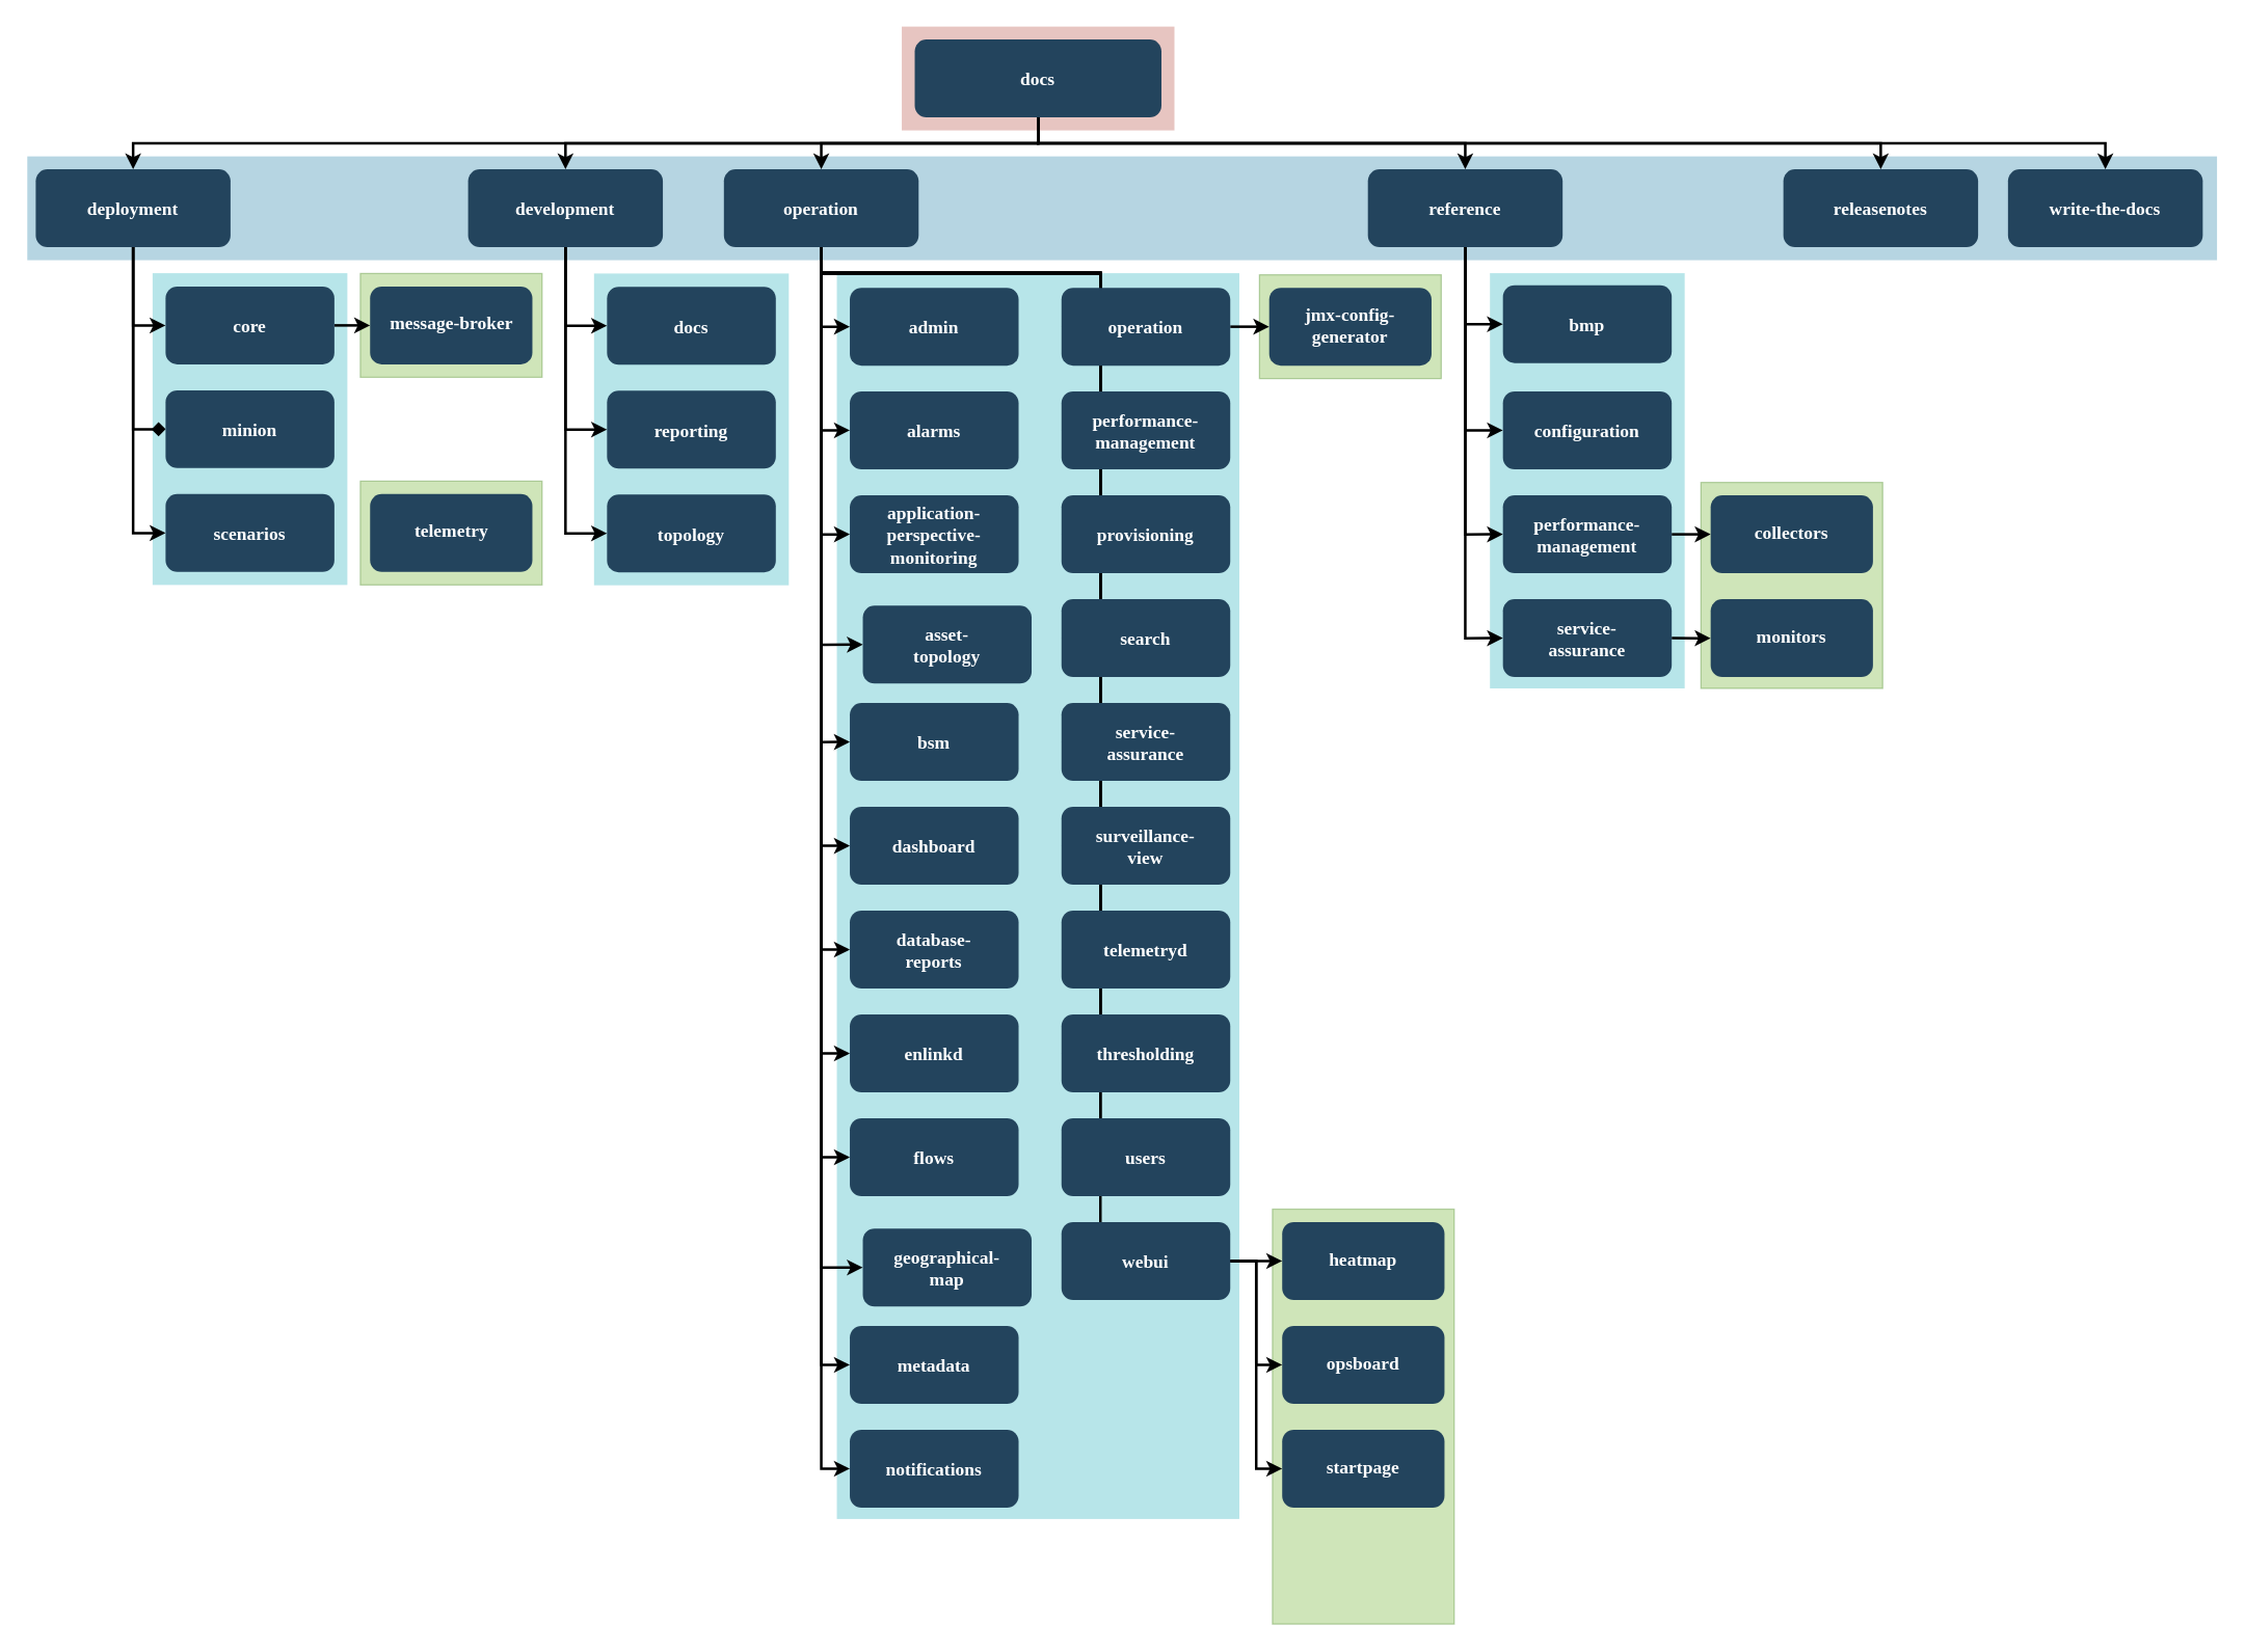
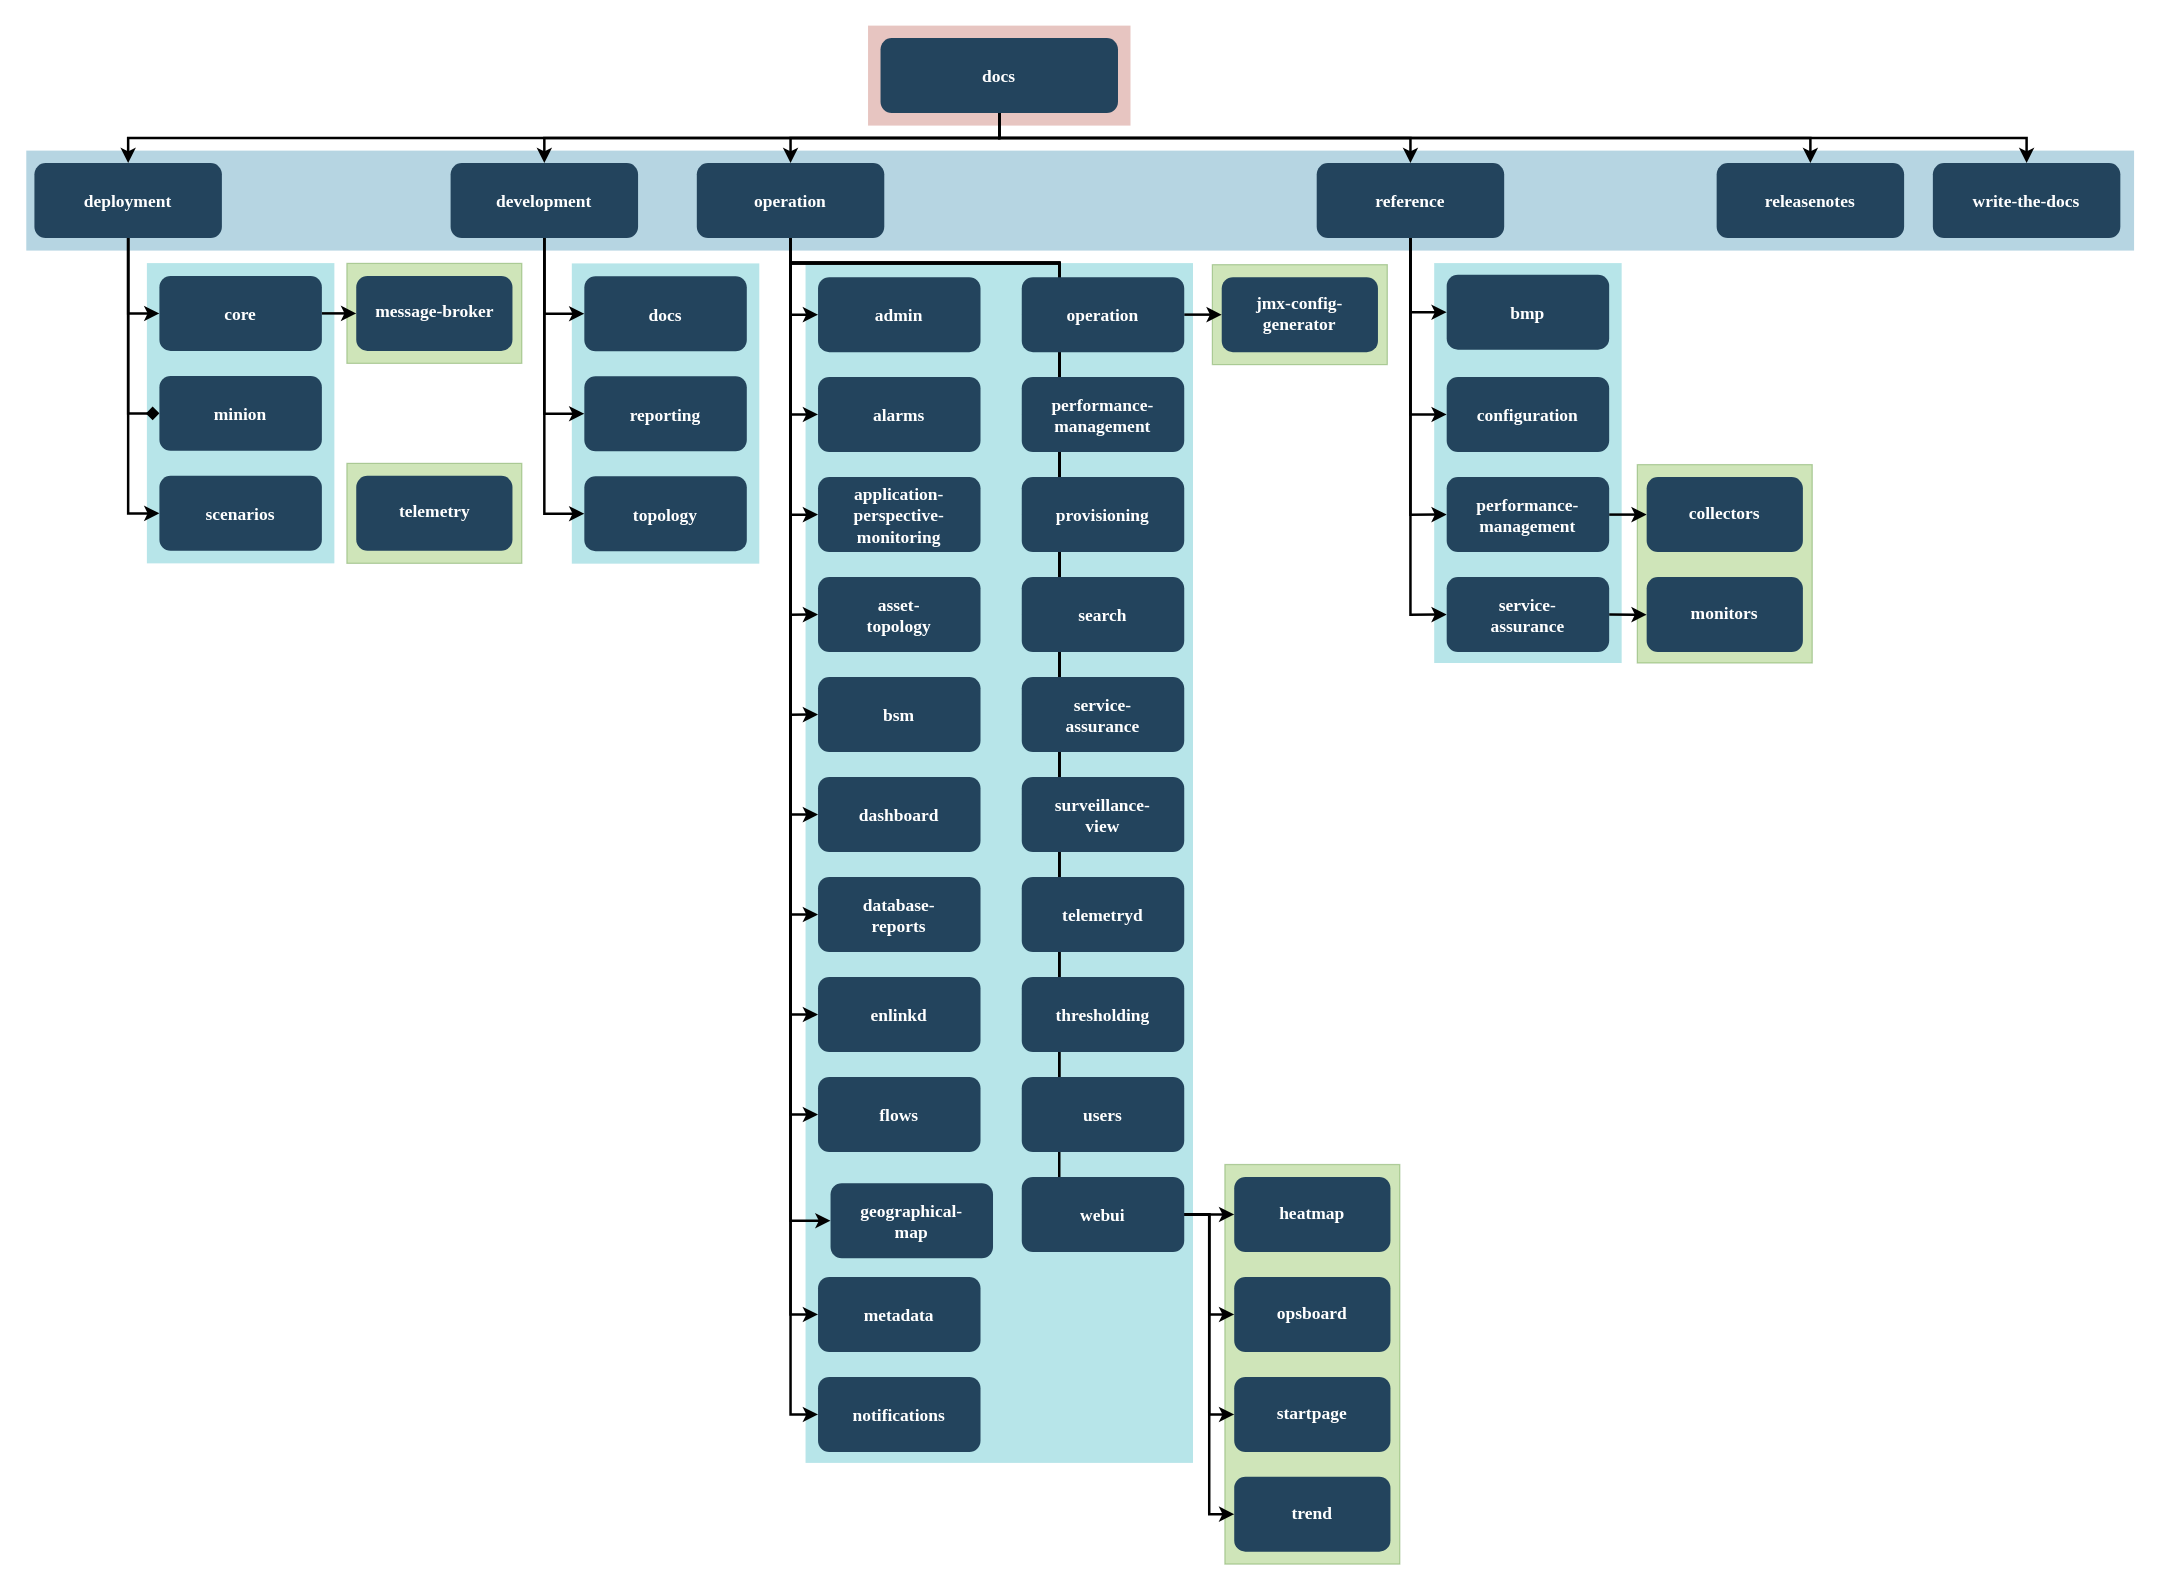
- <mxCell id="70" value="asset-&#10;topology" style="rounded=1;fillColor=#23445D;gradientColor=none;strokeColor=none;fontColor=#FFFFFF;fontStyle=1;fontFamily=Tahoma;fontSize=14;flipV=1;" parent="1" vertex="1"><mxGeometry x="664" y="466.25" width="130" height="60" as="geometry" /></mxCell>
+ <mxCell id="70" value="asset-&#10;topology" style="rounded=1;fillColor=#23445D;gradientColor=none;strokeColor=none;fontColor=#FFFFFF;fontStyle=1;fontFamily=Tahoma;fontSize=14;flipV=1;" parent="1" vertex="1"><mxGeometry x="654" y="461.25" width="130" height="60" as="geometry" /></mxCell>
+ <mxCell id="93" style="edgeStyle=orthogonalEdgeStyle;rounded=0;orthogonalLoop=1;jettySize=auto;html=1;exitX=1;exitY=0.5;exitDx=0;exitDy=0;entryX=0;entryY=0.5;entryDx=0;entryDy=0;strokeWidth=2;" parent="1" source="94" target="98" edge="1"><mxGeometry relative="1" as="geometry" /></mxCell>
+ <mxCell id="98" value="trend" style="rounded=1;whiteSpace=wrap;html=1;fontSize=14;fontFamily=Tahoma;fillColor=#23445D;strokeColor=none;fontColor=#FFFFFF;gradientColor=none;fontStyle=1;" parent="1" vertex="1"><mxGeometry x="987" y="1181" width="125" height="60" as="geometry" /></mxCell>
